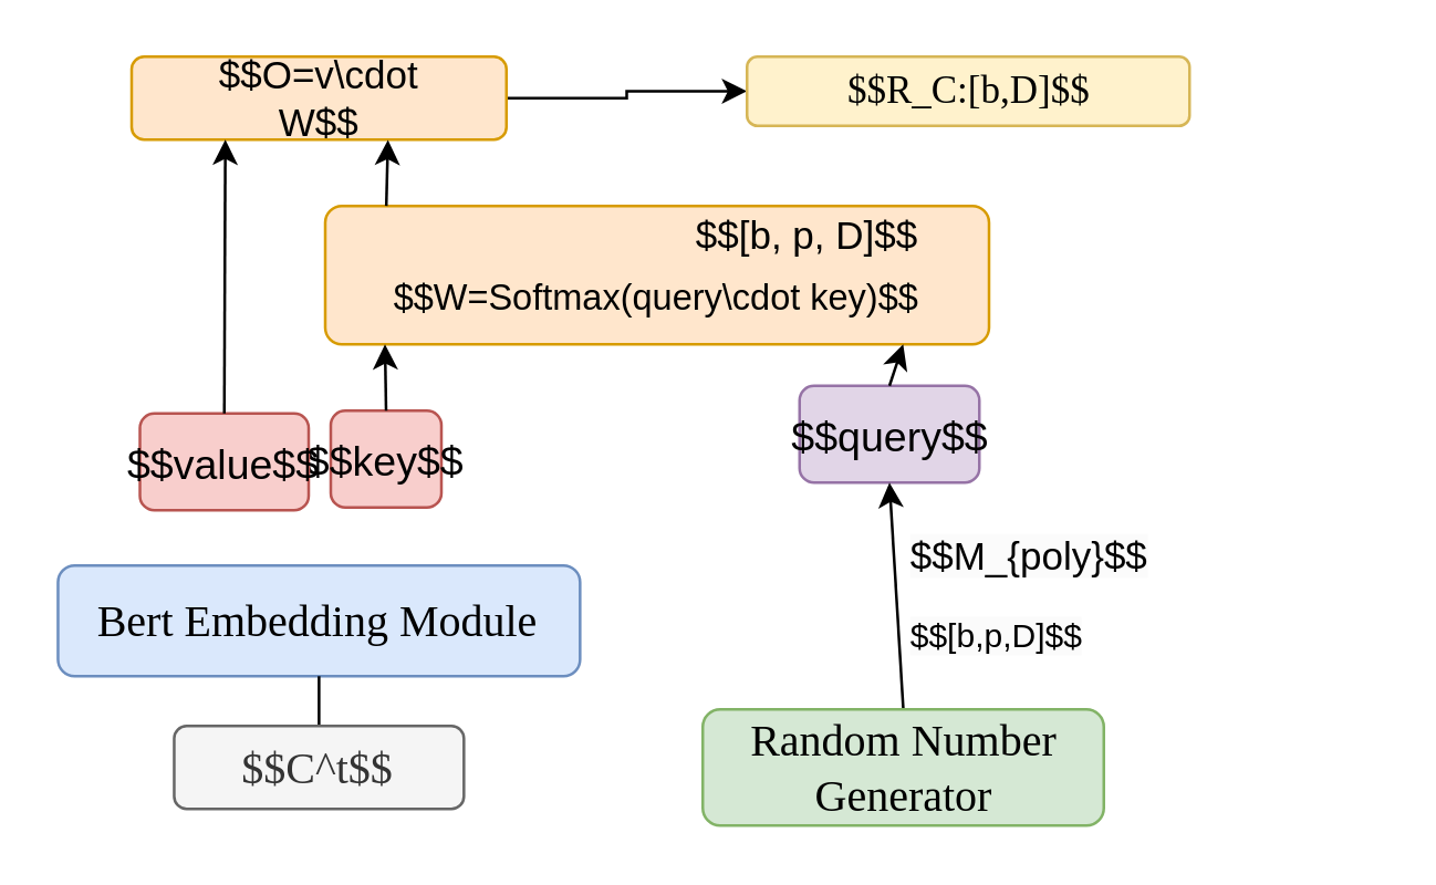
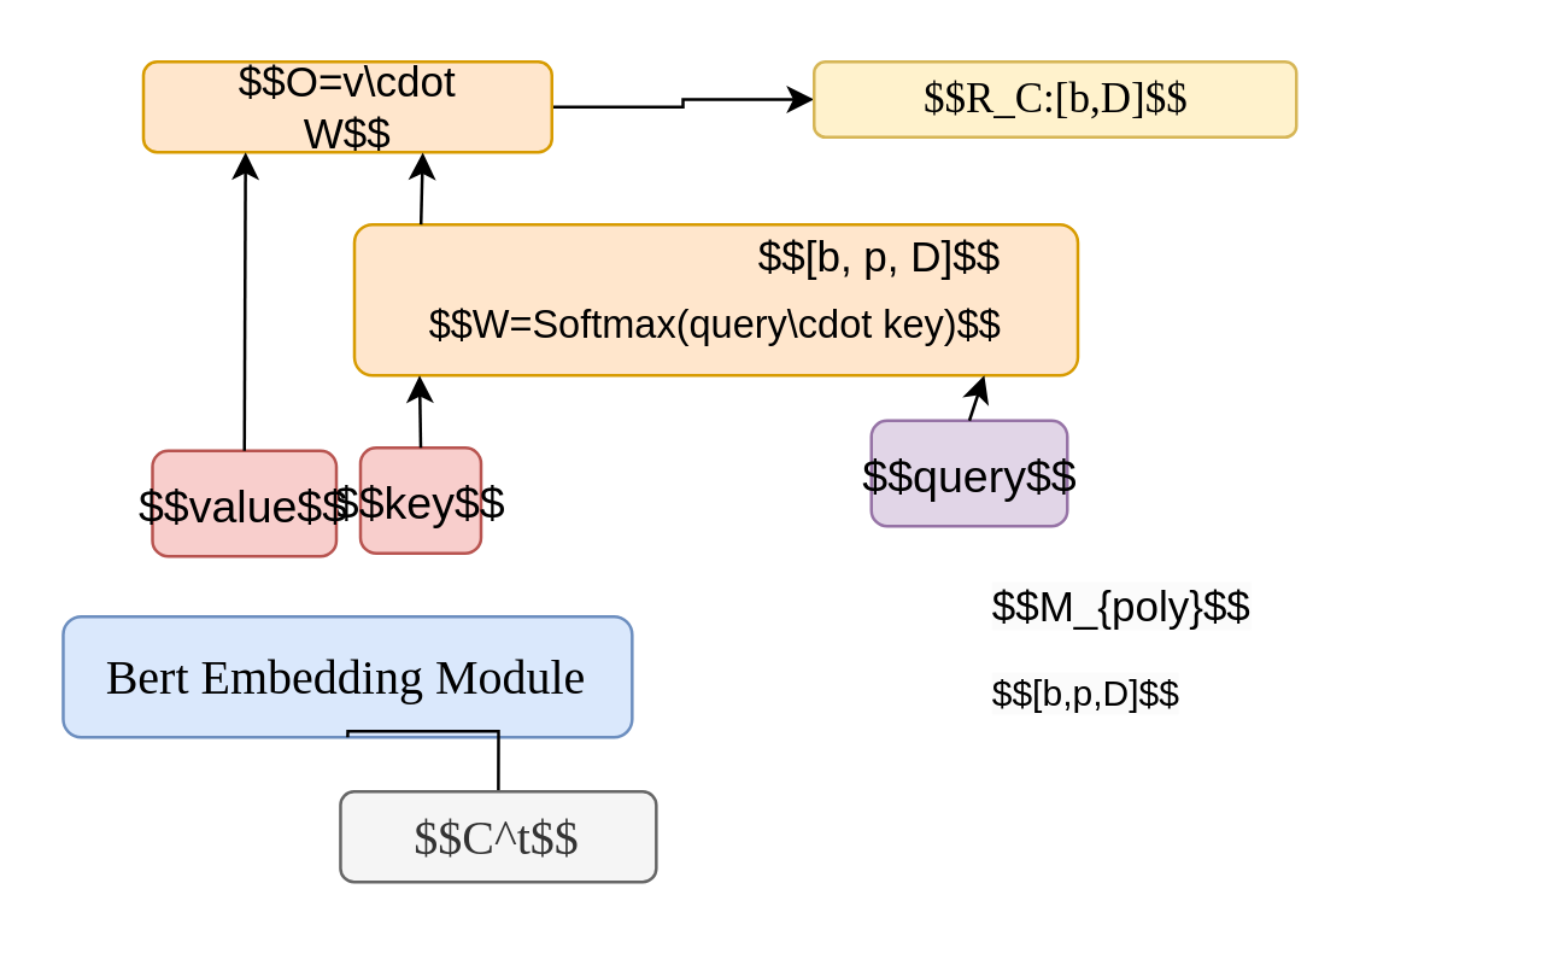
- <mxCell id="15" value="" style="endArrow=classic;html=1;rounded=0;entryX=0.5;entryY=1;entryDx=0;entryDy=0;exitX=0.5;exitY=0;exitDx=0;exitDy=0;" parent="1" source="16" target="3" edge="1"><mxGeometry width="50" height="50" relative="1" as="geometry"><mxPoint x="326" y="295" as="sourcePoint" /><mxPoint x="326" y="255" as="targetPoint" /></mxGeometry></mxCell>
- <mxCell id="18" value="&lt;font style=&quot;font-size: 16px;&quot; face=&quot;Times New Roman&quot;&gt;$$C^t$$&lt;/font&gt;" style="rounded=1;whiteSpace=wrap;html=1;fillColor=#f5f5f5;strokeColor=#666666;fontColor=#333333;" parent="1" vertex="1"><mxGeometry x="62.38" y="262" width="104.75" height="30" as="geometry" /></mxCell>
+ <mxCell id="18" value="&lt;font style=&quot;font-size: 16px;&quot; face=&quot;Times New Roman&quot;&gt;$$C^t$$&lt;/font&gt;" style="rounded=1;whiteSpace=wrap;html=1;fillColor=#f5f5f5;strokeColor=#666666;fontColor=#333333;" parent="1" vertex="1"><mxGeometry x="112.38" y="262" width="104.75" height="30" as="geometry" /></mxCell>
- <mxCell id="16" value="&lt;font style=&quot;font-size: 16px;&quot; face=&quot;Times New Roman&quot;&gt;Random Number Generator&lt;/font&gt;" style="rounded=1;whiteSpace=wrap;html=1;fillColor=#d5e8d4;strokeColor=#82b366;" parent="1" vertex="1"><mxGeometry x="253.5" y="256" width="145" height="42" as="geometry" /></mxCell>
